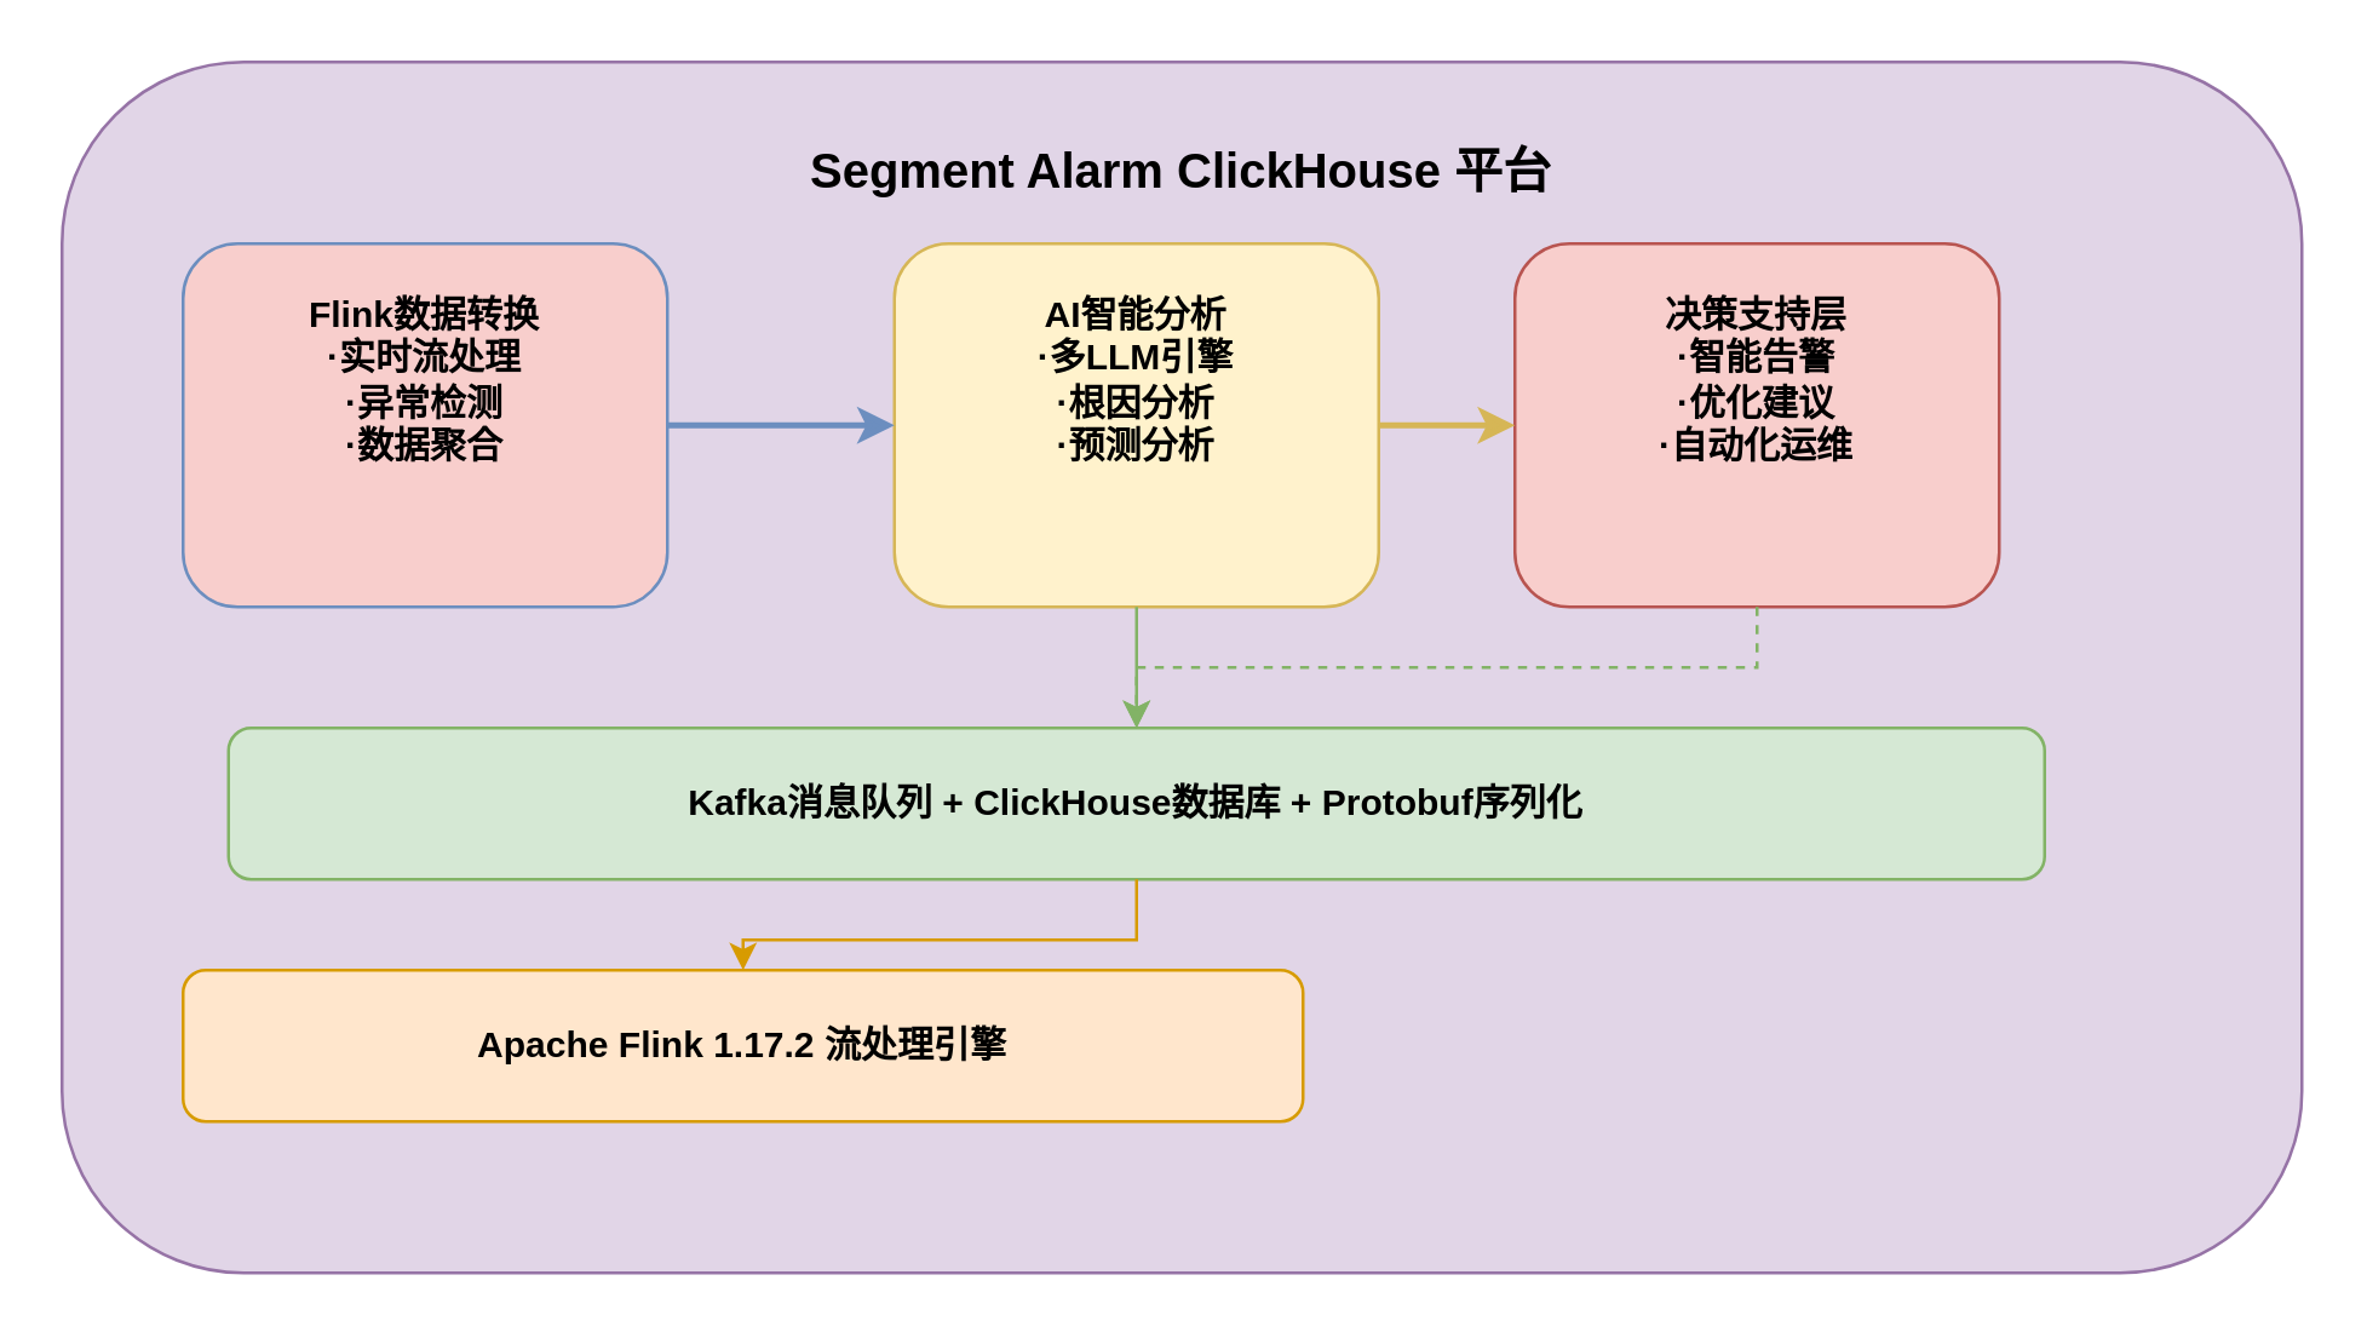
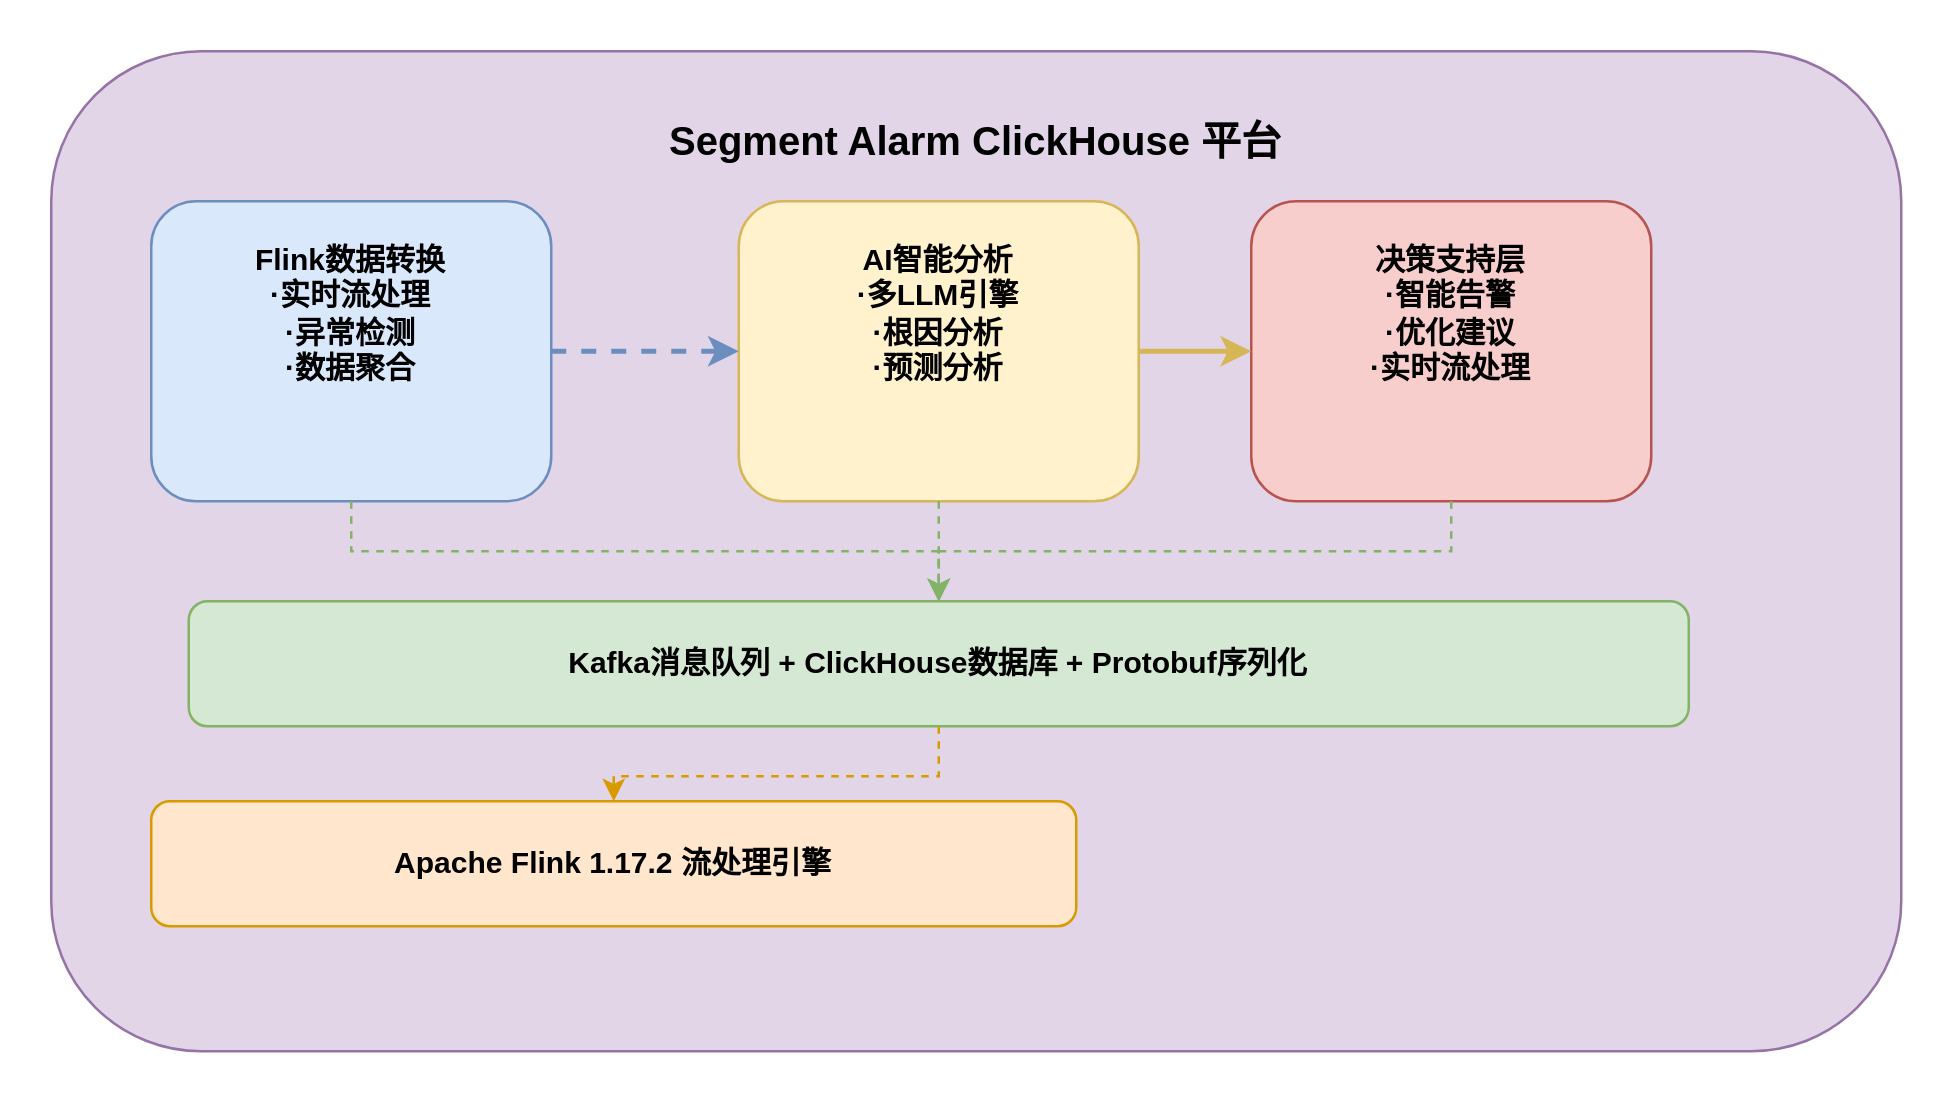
- <mxCell id="5" value="决策支持层&#10;·智能告警&#10;·优化建议&#10;·自动化运维" style="rounded=1;whiteSpace=wrap;html=1;fillColor=#f8cecc;strokeColor=#b85450;fontSize=12;fontStyle=1;verticalAlign=top;spacingTop=10;" parent="1" vertex="1"><mxGeometry x="500" y="80" width="160" height="120" as="geometry" /></mxCell>
+ <mxCell id="5" value="决策支持层&#10;·智能告警&#10;·优化建议&#10;·实时流处理" style="rounded=1;whiteSpace=wrap;html=1;fillColor=#f8cecc;strokeColor=#b85450;fontSize=12;fontStyle=1;verticalAlign=top;spacingTop=10;" parent="1" vertex="1"><mxGeometry x="500" y="80" width="160" height="120" as="geometry" /></mxCell>
- <mxCell id="3" value="Flink数据转换&#10;·实时流处理&#10;·异常检测&#10;·数据聚合" style="rounded=1;whiteSpace=wrap;html=1;fillColor=#f8cecc;strokeColor=#6c8ebf;fontSize=12;fontStyle=1;verticalAlign=top;spacingTop=10;" parent="1" vertex="1"><mxGeometry x="60" y="80" width="160" height="120" as="geometry" /></mxCell>
+ <mxCell id="3" value="Flink数据转换&#10;·实时流处理&#10;·异常检测&#10;·数据聚合" style="rounded=1;whiteSpace=wrap;html=1;fillColor=#dae8fc;strokeColor=#6c8ebf;fontSize=12;fontStyle=1;verticalAlign=top;spacingTop=10;" parent="1" vertex="1"><mxGeometry x="60" y="80" width="160" height="120" as="geometry" /></mxCell>
- <mxCell id="6" value="" style="edgeStyle=orthogonalEdgeStyle;rounded=0;orthogonalLoop=1;jettySize=auto;html=1;strokeWidth=2;fillColor=#dae8fc;strokeColor=#6c8ebf;" parent="1" source="3" target="4" edge="1"><mxGeometry relative="1" as="geometry" /></mxCell>
+ <mxCell id="6" value="" style="edgeStyle=orthogonalEdgeStyle;rounded=0;orthogonalLoop=1;jettySize=auto;html=1;strokeWidth=2;fillColor=#dae8fc;strokeColor=#6c8ebf;dashed=1;" parent="1" source="3" target="4" edge="1"><mxGeometry relative="1" as="geometry" /></mxCell>
- <mxCell id="11" value="" style="edgeStyle=orthogonalEdgeStyle;rounded=0;orthogonalLoop=1;jettySize=auto;html=1;strokeWidth=1;fillColor=#d5e8d4;strokeColor=#82b366;dashed=0;" parent="1" source="4" target="8" edge="1"><mxGeometry relative="1" as="geometry" /></mxCell>
+ <mxCell id="11" value="" style="edgeStyle=orthogonalEdgeStyle;rounded=0;orthogonalLoop=1;jettySize=auto;html=1;strokeWidth=1;fillColor=#d5e8d4;strokeColor=#82b366;dashed=1;" parent="1" source="4" target="8" edge="1"><mxGeometry relative="1" as="geometry" /></mxCell>
+ <mxCell id="10" value="" style="edgeStyle=orthogonalEdgeStyle;rounded=0;orthogonalLoop=1;jettySize=auto;html=1;strokeWidth=1;fillColor=#d5e8d4;strokeColor=#82b366;dashed=1;" parent="1" source="3" target="8" edge="1"><mxGeometry relative="1" as="geometry" /></mxCell>
- <mxCell id="13" value="" style="edgeStyle=orthogonalEdgeStyle;rounded=0;orthogonalLoop=1;jettySize=auto;html=1;strokeWidth=1;fillColor=#ffe6cc;strokeColor=#d79b00;dashed=0;" parent="1" source="8" target="9" edge="1"><mxGeometry relative="1" as="geometry" /></mxCell>
+ <mxCell id="13" value="" style="edgeStyle=orthogonalEdgeStyle;rounded=0;orthogonalLoop=1;jettySize=auto;html=1;strokeWidth=1;fillColor=#ffe6cc;strokeColor=#d79b00;dashed=1;" parent="1" source="8" target="9" edge="1"><mxGeometry relative="1" as="geometry" /></mxCell>
